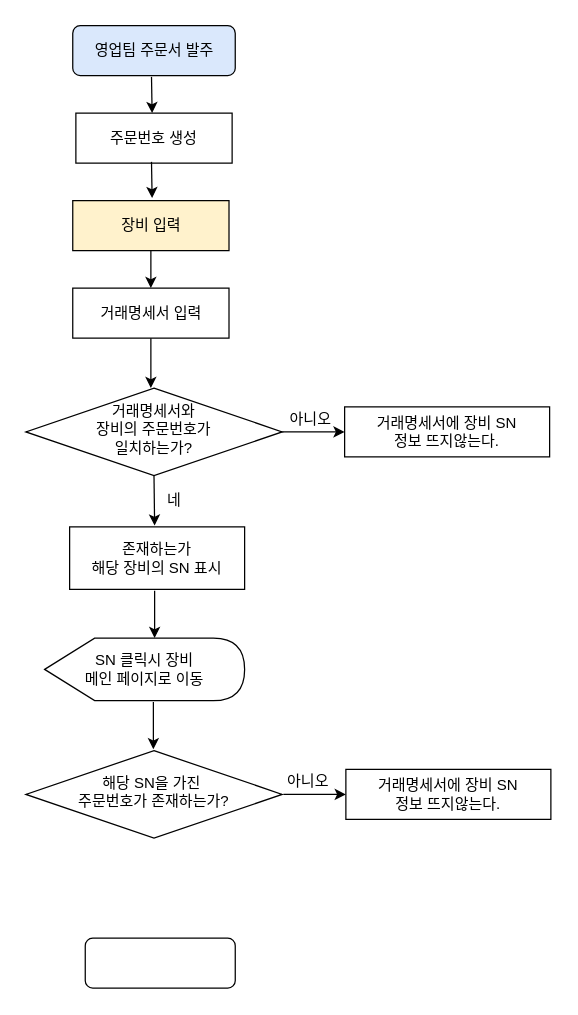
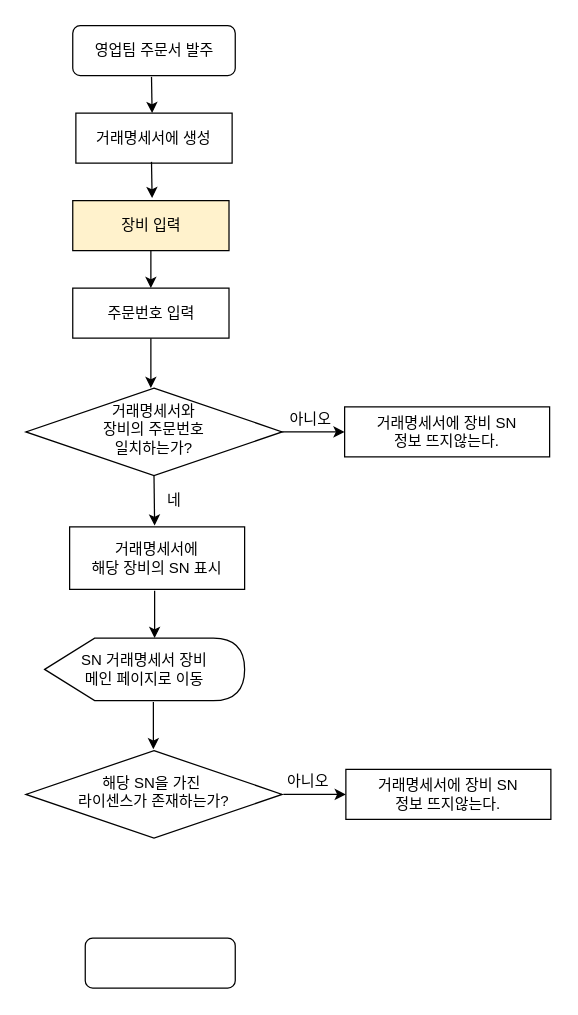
- <mxCell id="2" value="영업팀 주문서 발주" style="rounded=1;whiteSpace=wrap;html=1;fontSize=12;glass=0;strokeWidth=1;shadow=0;fillColor=#dae8fc;" parent="1" vertex="1"><mxGeometry x="57.5" y="20" width="130" height="40" as="geometry" /></mxCell>
+ <mxCell id="2" value="영업팀 주문서 발주" style="rounded=1;whiteSpace=wrap;html=1;fontSize=12;glass=0;strokeWidth=1;shadow=0;" parent="1" vertex="1"><mxGeometry x="57.5" y="20" width="130" height="40" as="geometry" /></mxCell>
- <mxCell id="6" value="주문번호 생성" style="rounded=0;whiteSpace=wrap;html=1;" vertex="1" parent="1"><mxGeometry x="60" y="90" width="125" height="40" as="geometry" /></mxCell>
+ <mxCell id="6" value="거래명세서에 생성" style="rounded=0;whiteSpace=wrap;html=1;" vertex="1" parent="1"><mxGeometry x="60" y="90" width="125" height="40" as="geometry" /></mxCell>
- <mxCell id="7" value="거래명세서 입력" style="rounded=0;whiteSpace=wrap;html=1;" vertex="1" parent="1"><mxGeometry x="57.5" y="230" width="125" height="40" as="geometry" /></mxCell>
+ <mxCell id="7" value="주문번호 입력" style="rounded=0;whiteSpace=wrap;html=1;" vertex="1" parent="1"><mxGeometry x="57.5" y="230" width="125" height="40" as="geometry" /></mxCell>
- <mxCell id="5" value="거래명세서와 &lt;br&gt;장비의 주문번호가 &lt;br&gt;일치하는가?" style="rhombus;whiteSpace=wrap;html=1;shadow=0;fontFamily=Helvetica;fontSize=12;align=center;strokeWidth=1;spacing=6;spacingTop=-4;" vertex="1" parent="1"><mxGeometry x="20" y="310" width="205" height="70" as="geometry" /></mxCell>
+ <mxCell id="5" value="거래명세서와 &lt;br&gt;장비의 주문번호 &lt;br&gt;일치하는가?" style="rhombus;whiteSpace=wrap;html=1;shadow=0;fontFamily=Helvetica;fontSize=12;align=center;strokeWidth=1;spacing=6;spacingTop=-4;" vertex="1" parent="1"><mxGeometry x="20" y="310" width="205" height="70" as="geometry" /></mxCell>
- <mxCell id="4" value="존재하는가 &lt;br&gt;해당 장비의 SN 표시" style="rounded=1;whiteSpace=wrap;html=1;fontSize=12;glass=0;strokeWidth=1;shadow=0;arcSize=0;" parent="1" vertex="1"><mxGeometry x="55" y="421" width="140" height="50" as="geometry" /></mxCell>
+ <mxCell id="4" value="거래명세서에 &lt;br&gt;해당 장비의 SN 표시" style="rounded=1;whiteSpace=wrap;html=1;fontSize=12;glass=0;strokeWidth=1;shadow=0;arcSize=0;" parent="1" vertex="1"><mxGeometry x="55" y="421" width="140" height="50" as="geometry" /></mxCell>
- <mxCell id="19" value="SN 클릭시 장비 &lt;br&gt;메인 페이지로 이동" style="shape=display;whiteSpace=wrap;html=1;" vertex="1" parent="1"><mxGeometry x="35" y="510" width="160" height="50" as="geometry" /></mxCell>
+ <mxCell id="19" value="SN 거래명세서 장비 &lt;br&gt;메인 페이지로 이동" style="shape=display;whiteSpace=wrap;html=1;" vertex="1" parent="1"><mxGeometry x="35" y="510" width="160" height="50" as="geometry" /></mxCell>
- <mxCell id="20" value="해당 SN을 가진&amp;nbsp;&lt;br&gt;주문번호가 존재하는가?" style="rhombus;whiteSpace=wrap;html=1;shadow=0;fontFamily=Helvetica;fontSize=12;align=center;strokeWidth=1;spacing=6;spacingTop=-4;" vertex="1" parent="1"><mxGeometry x="20" y="600" width="205" height="70" as="geometry" /></mxCell>
+ <mxCell id="20" value="해당 SN을 가진&amp;nbsp;&lt;br&gt;라이센스가 존재하는가?" style="rhombus;whiteSpace=wrap;html=1;shadow=0;fontFamily=Helvetica;fontSize=12;align=center;strokeWidth=1;spacing=6;spacingTop=-4;" vertex="1" parent="1"><mxGeometry x="20" y="600" width="205" height="70" as="geometry" /></mxCell>
